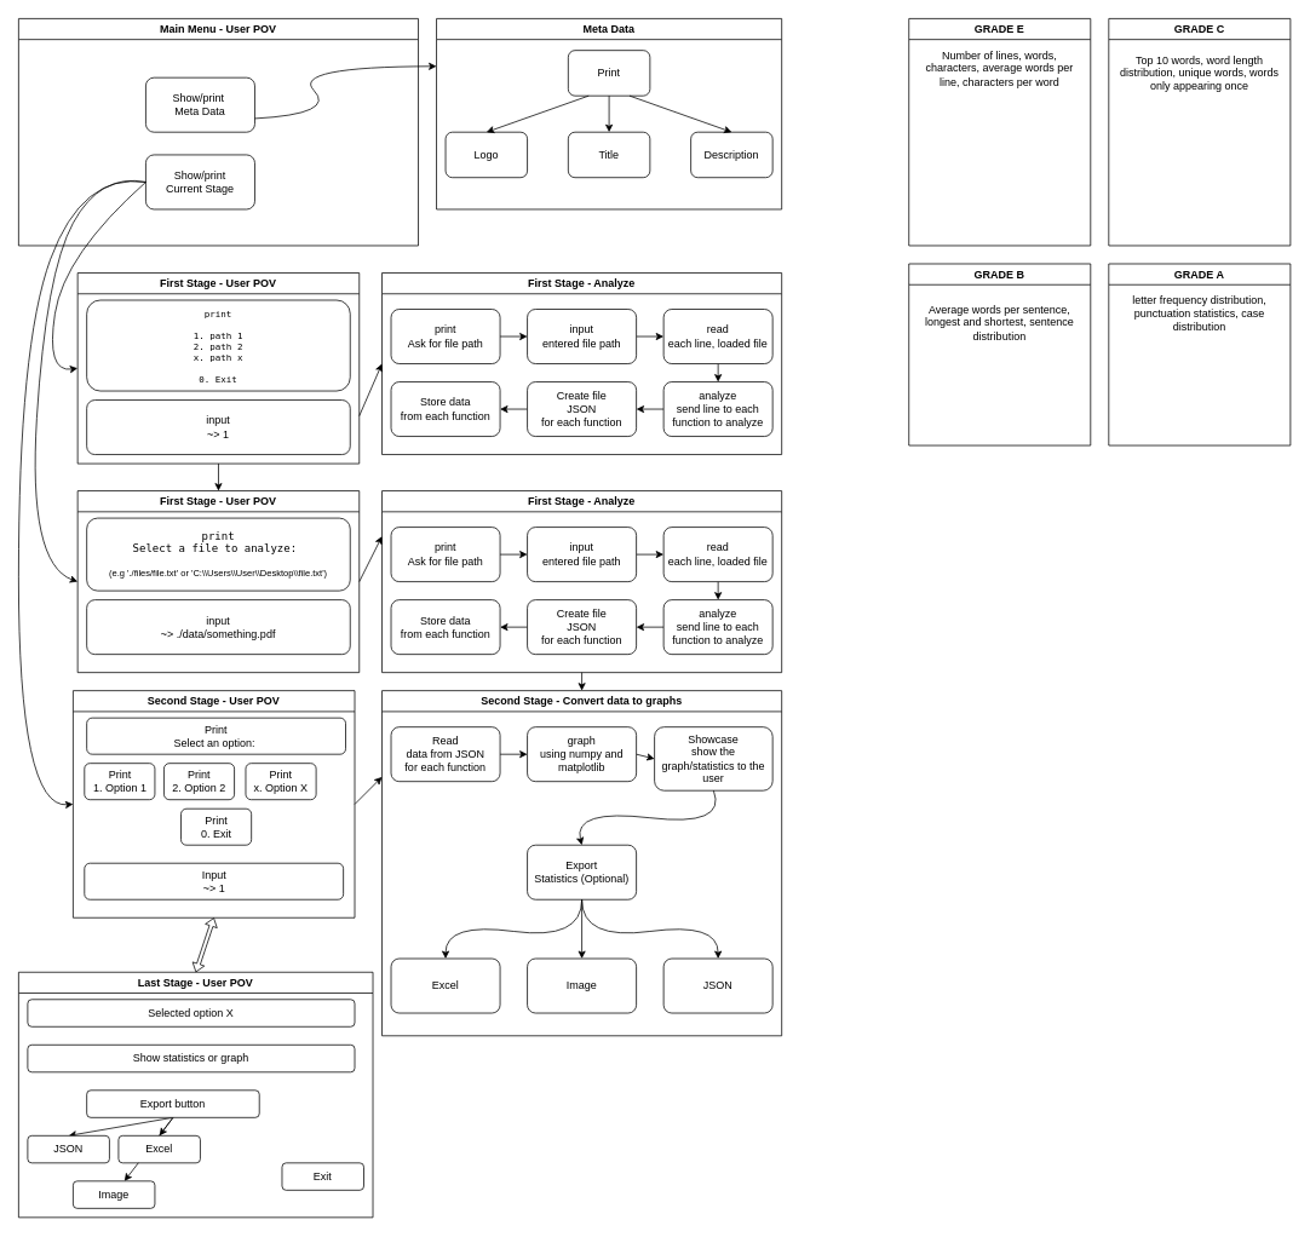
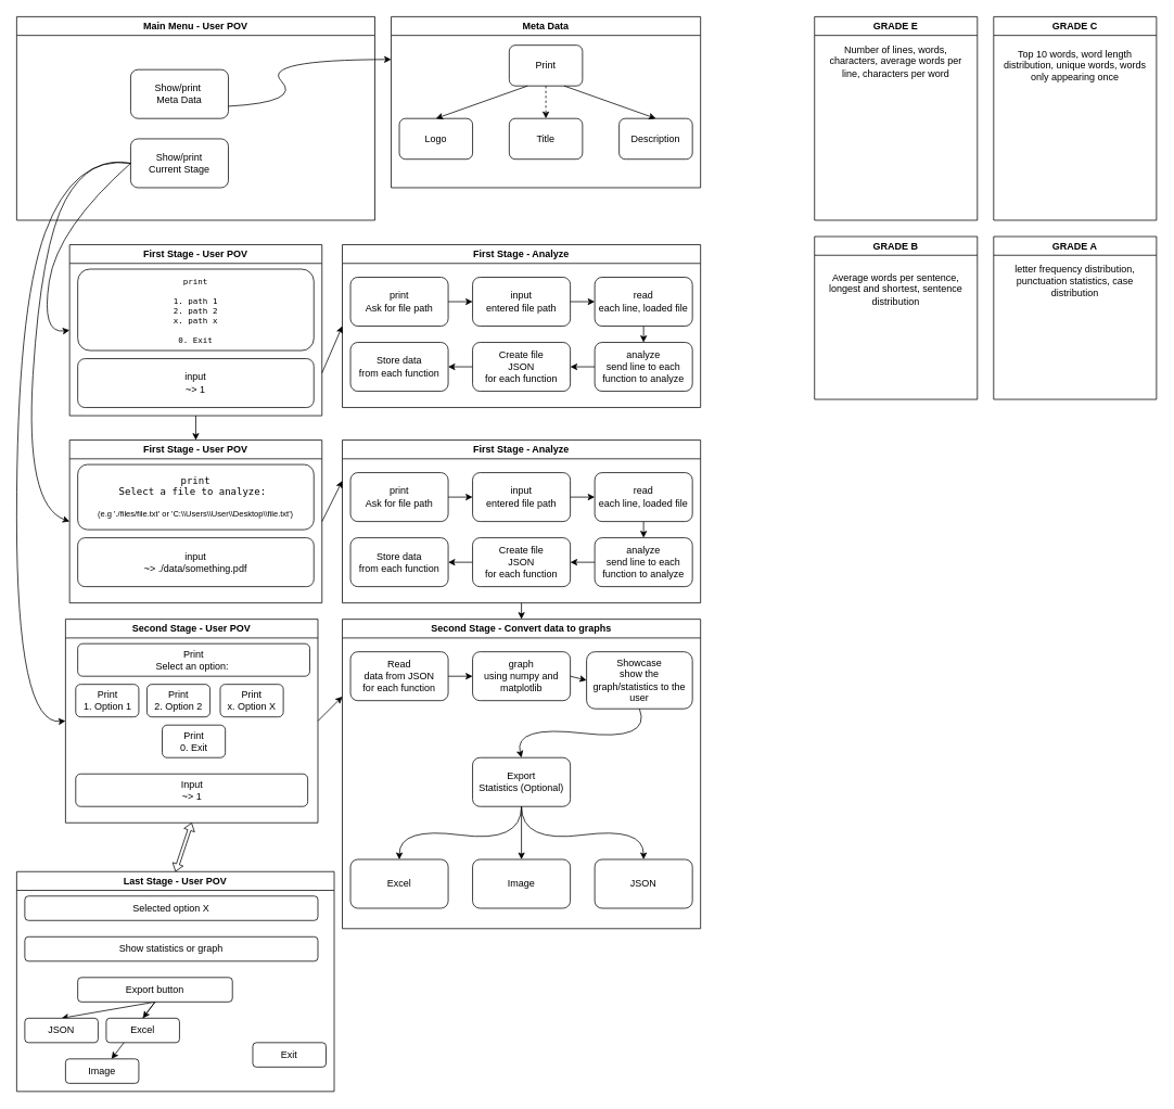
- <mxCell id="10" style="edgeStyle=none;html=1;exitX=0.5;exitY=1;exitDx=0;exitDy=0;entryX=0.5;entryY=0;entryDx=0;entryDy=0;" parent="5" source="6" target="7" edge="1"><mxGeometry relative="1" as="geometry" /></mxCell>
+ <mxCell id="10" style="edgeStyle=none;html=1;exitX=0.5;exitY=1;exitDx=0;exitDy=0;entryX=0.5;entryY=0;entryDx=0;entryDy=0;dashed=1;" parent="5" source="6" target="7" edge="1"><mxGeometry relative="1" as="geometry" /></mxCell>
